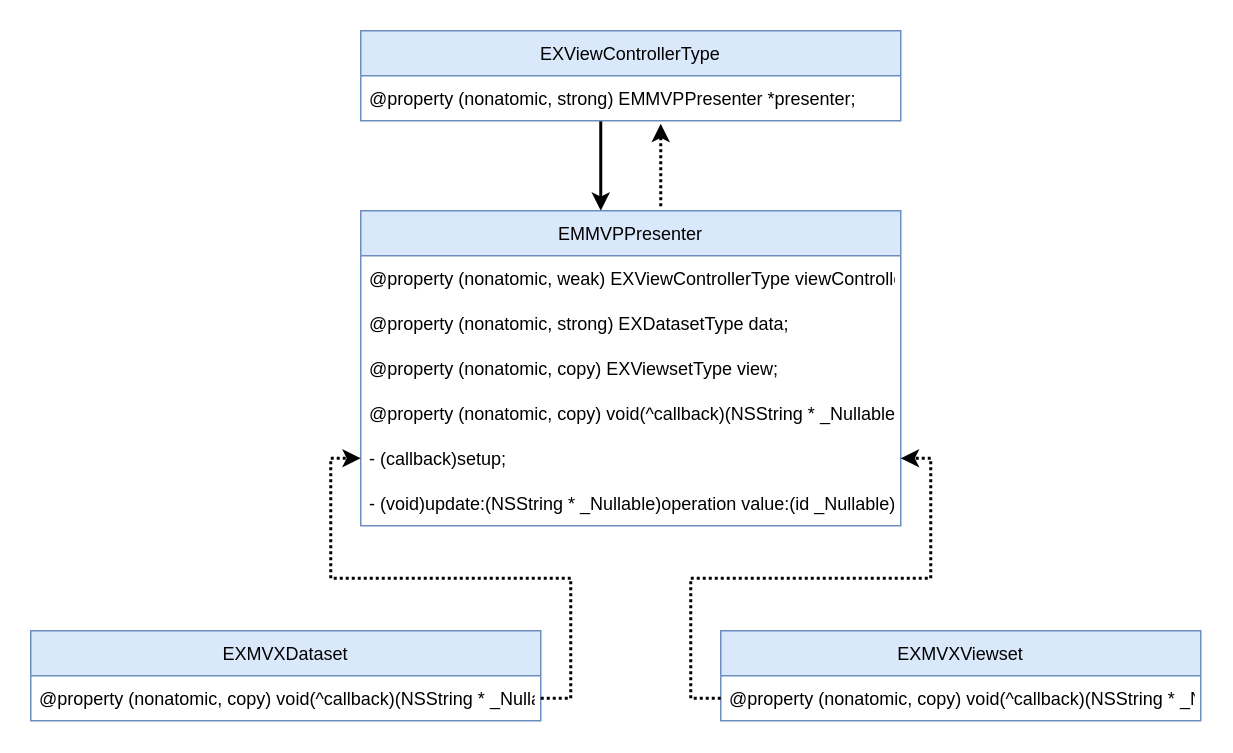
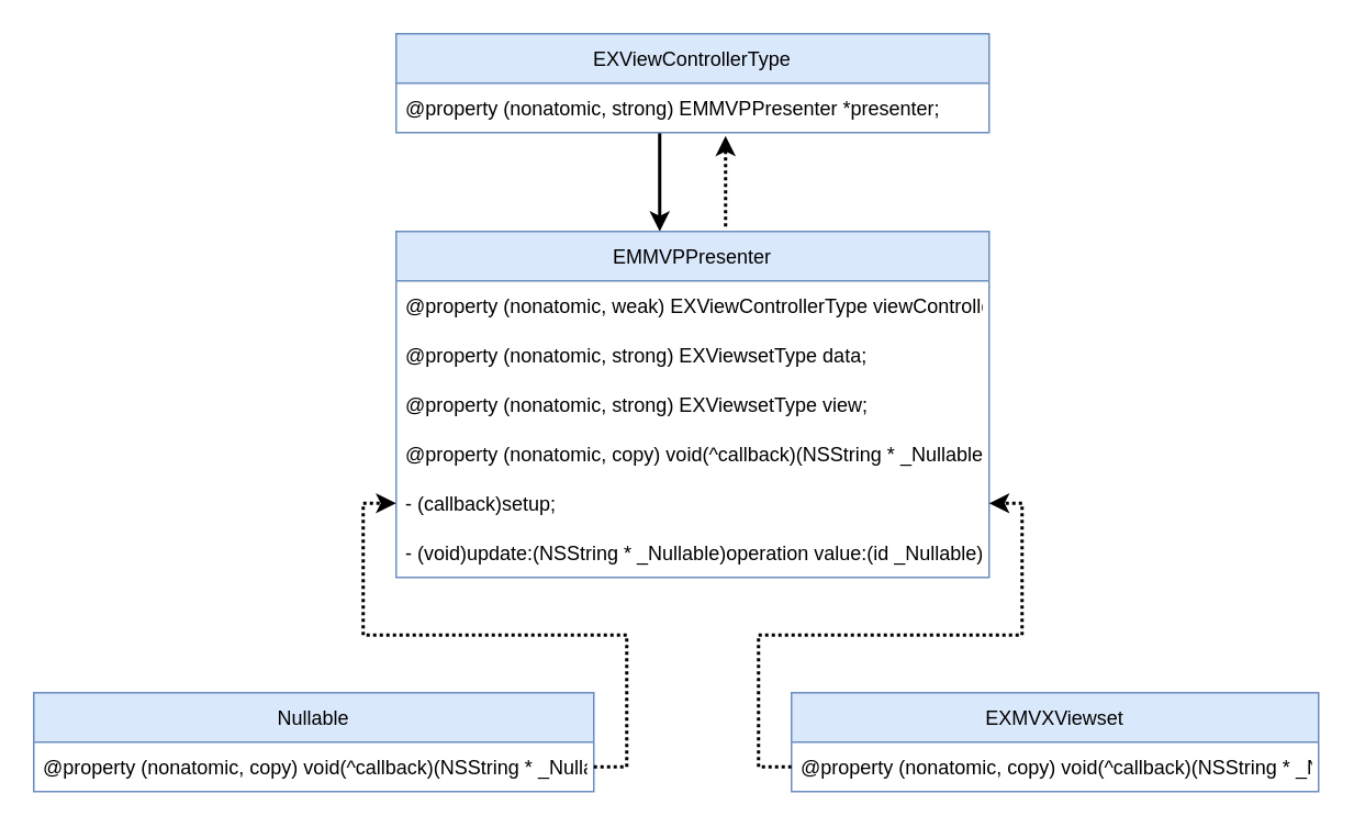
- <mxCell id="8" value="@property (nonatomic, strong) EXDatasetType data;" style="text;strokeColor=none;fillColor=none;align=left;verticalAlign=middle;spacingLeft=4;spacingRight=4;overflow=hidden;points=[[0,0.5],[1,0.5]];portConstraint=eastwest;rotatable=0;" vertex="1" parent="6"><mxGeometry y="60" width="360" height="30" as="geometry" /></mxCell>
+ <mxCell id="8" value="@property (nonatomic, strong) EXViewsetType data;" style="text;strokeColor=none;fillColor=none;align=left;verticalAlign=middle;spacingLeft=4;spacingRight=4;overflow=hidden;points=[[0,0.5],[1,0.5]];portConstraint=eastwest;rotatable=0;" vertex="1" parent="6"><mxGeometry y="60" width="360" height="30" as="geometry" /></mxCell>
- <mxCell id="9" value="@property (nonatomic, copy) EXViewsetType view;" style="text;strokeColor=none;fillColor=none;align=left;verticalAlign=middle;spacingLeft=4;spacingRight=4;overflow=hidden;points=[[0,0.5],[1,0.5]];portConstraint=eastwest;rotatable=0;" vertex="1" parent="6"><mxGeometry y="90" width="360" height="30" as="geometry" /></mxCell>
+ <mxCell id="9" value="@property (nonatomic, strong) EXViewsetType view;" style="text;strokeColor=none;fillColor=none;align=left;verticalAlign=middle;spacingLeft=4;spacingRight=4;overflow=hidden;points=[[0,0.5],[1,0.5]];portConstraint=eastwest;rotatable=0;" vertex="1" parent="6"><mxGeometry y="90" width="360" height="30" as="geometry" /></mxCell>
- <mxCell id="13" value="EXMVXDataset" style="swimlane;fontStyle=0;childLayout=stackLayout;horizontal=1;startSize=30;horizontalStack=0;resizeParent=1;resizeParentMax=0;resizeLast=0;collapsible=1;marginBottom=0;fillColor=#dae8fc;strokeColor=#6c8ebf;" vertex="1" parent="1"><mxGeometry x="20" y="420" width="340" height="60" as="geometry" /></mxCell>
+ <mxCell id="13" value="Nullable" style="swimlane;fontStyle=0;childLayout=stackLayout;horizontal=1;startSize=30;horizontalStack=0;resizeParent=1;resizeParentMax=0;resizeLast=0;collapsible=1;marginBottom=0;fillColor=#dae8fc;strokeColor=#6c8ebf;" vertex="1" parent="1"><mxGeometry x="20" y="420" width="340" height="60" as="geometry" /></mxCell>
